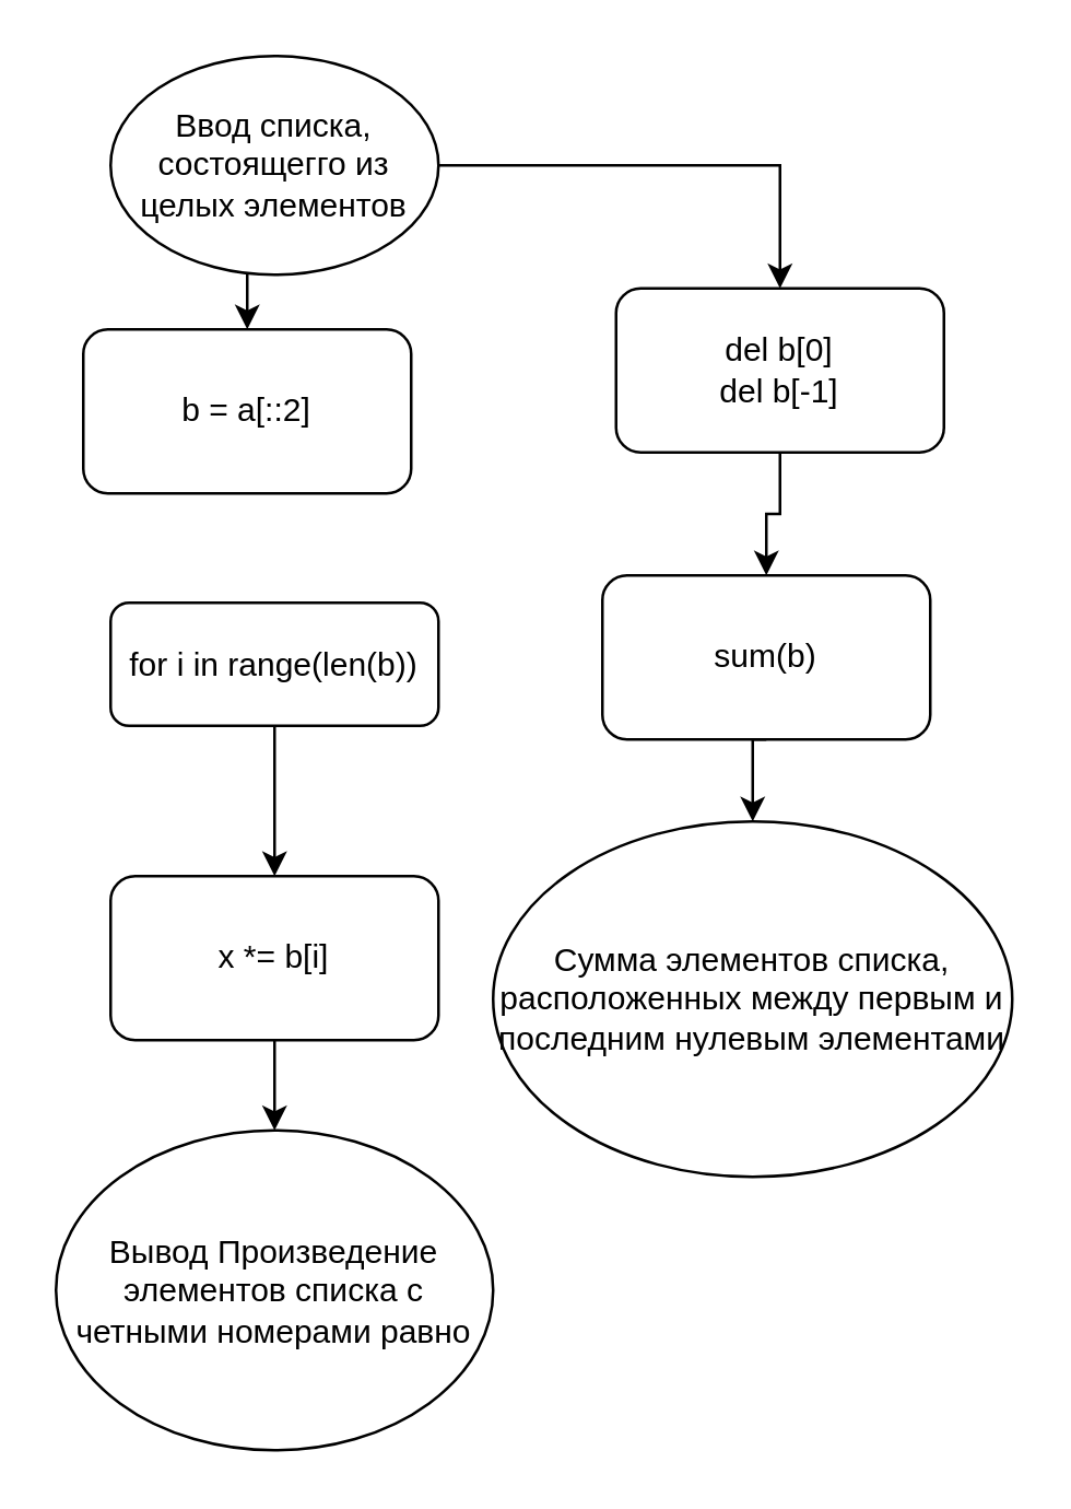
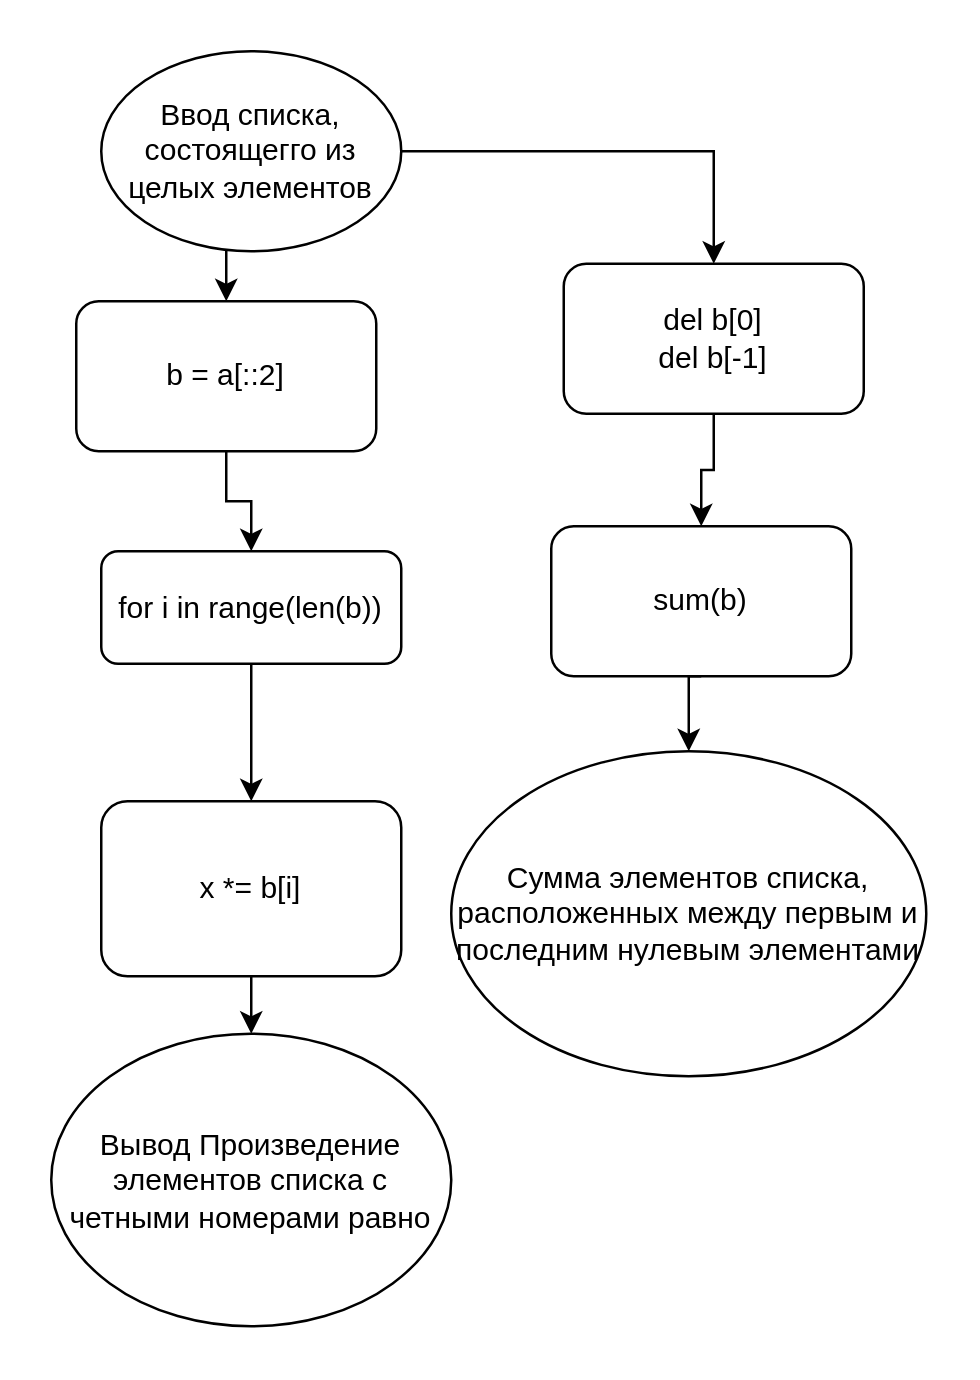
+ <mxCell id="5" style="edgeStyle=orthogonalEdgeStyle;rounded=0;orthogonalLoop=1;jettySize=auto;html=1;exitX=0.5;exitY=1;exitDx=0;exitDy=0;entryX=0.5;entryY=0;entryDx=0;entryDy=0;" edge="1" parent="1" source="6" target="8"><mxGeometry relative="1" as="geometry" /></mxCell>
- <mxCell id="10" value="x *= b[i]" style="rounded=1;whiteSpace=wrap;html=1;" vertex="1" parent="1"><mxGeometry x="40" y="320" width="120" height="60" as="geometry" /></mxCell>
+ <mxCell id="10" value="x *= b[i]" style="rounded=1;whiteSpace=wrap;html=1;" vertex="1" parent="1"><mxGeometry x="40" y="320" width="120" height="70" as="geometry" /></mxCell>
